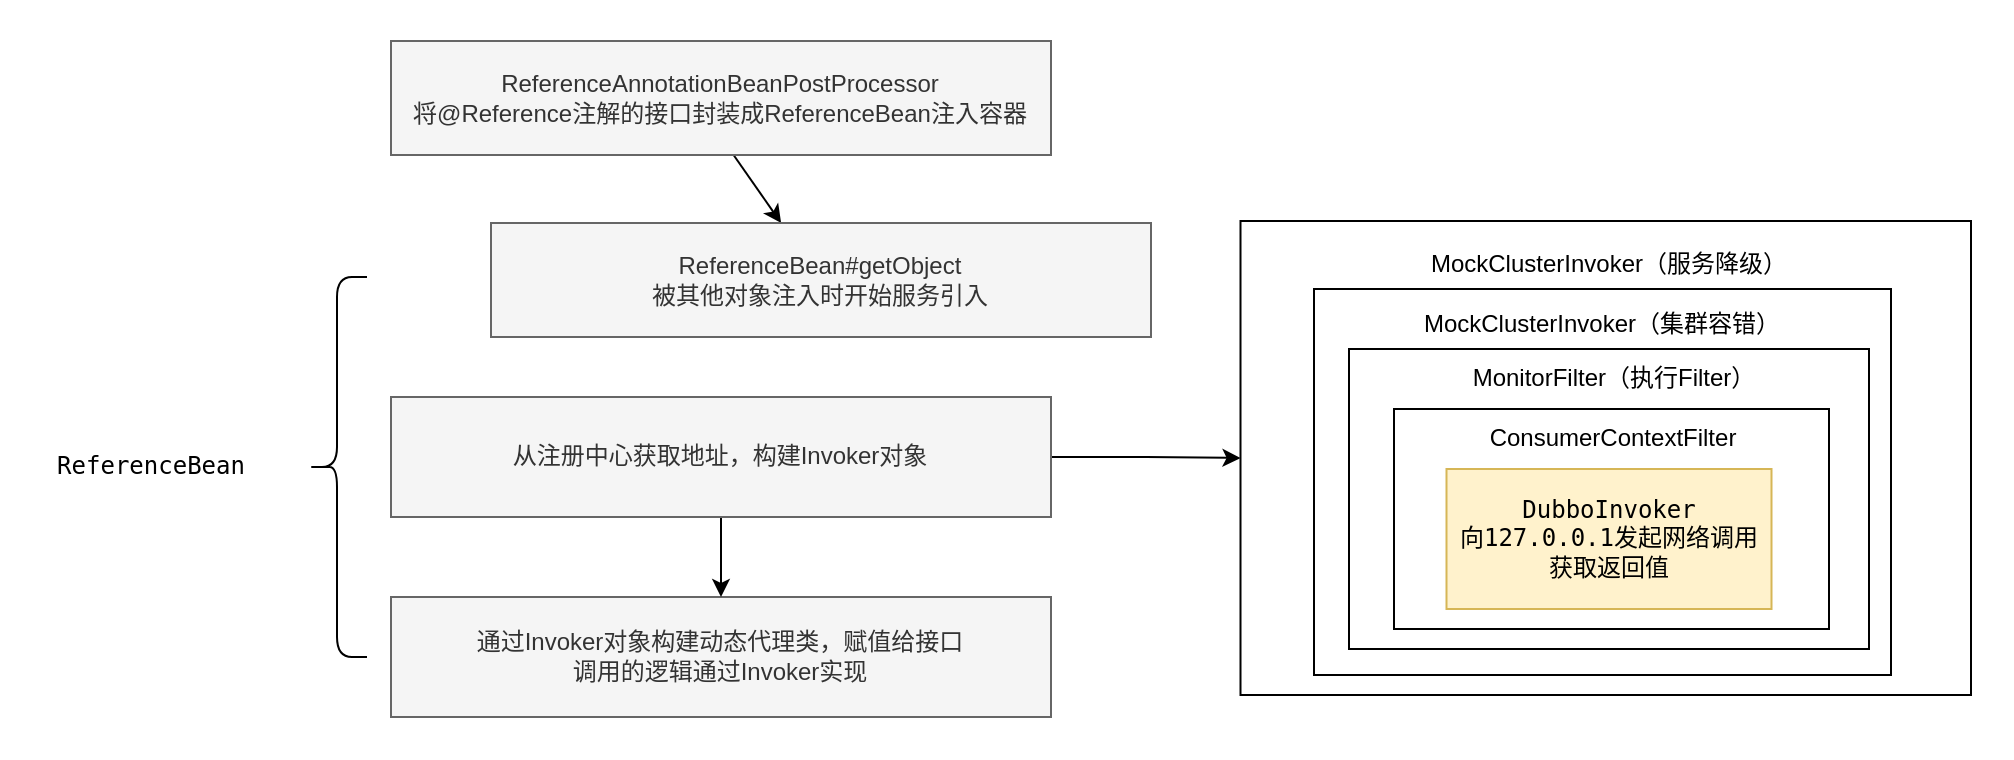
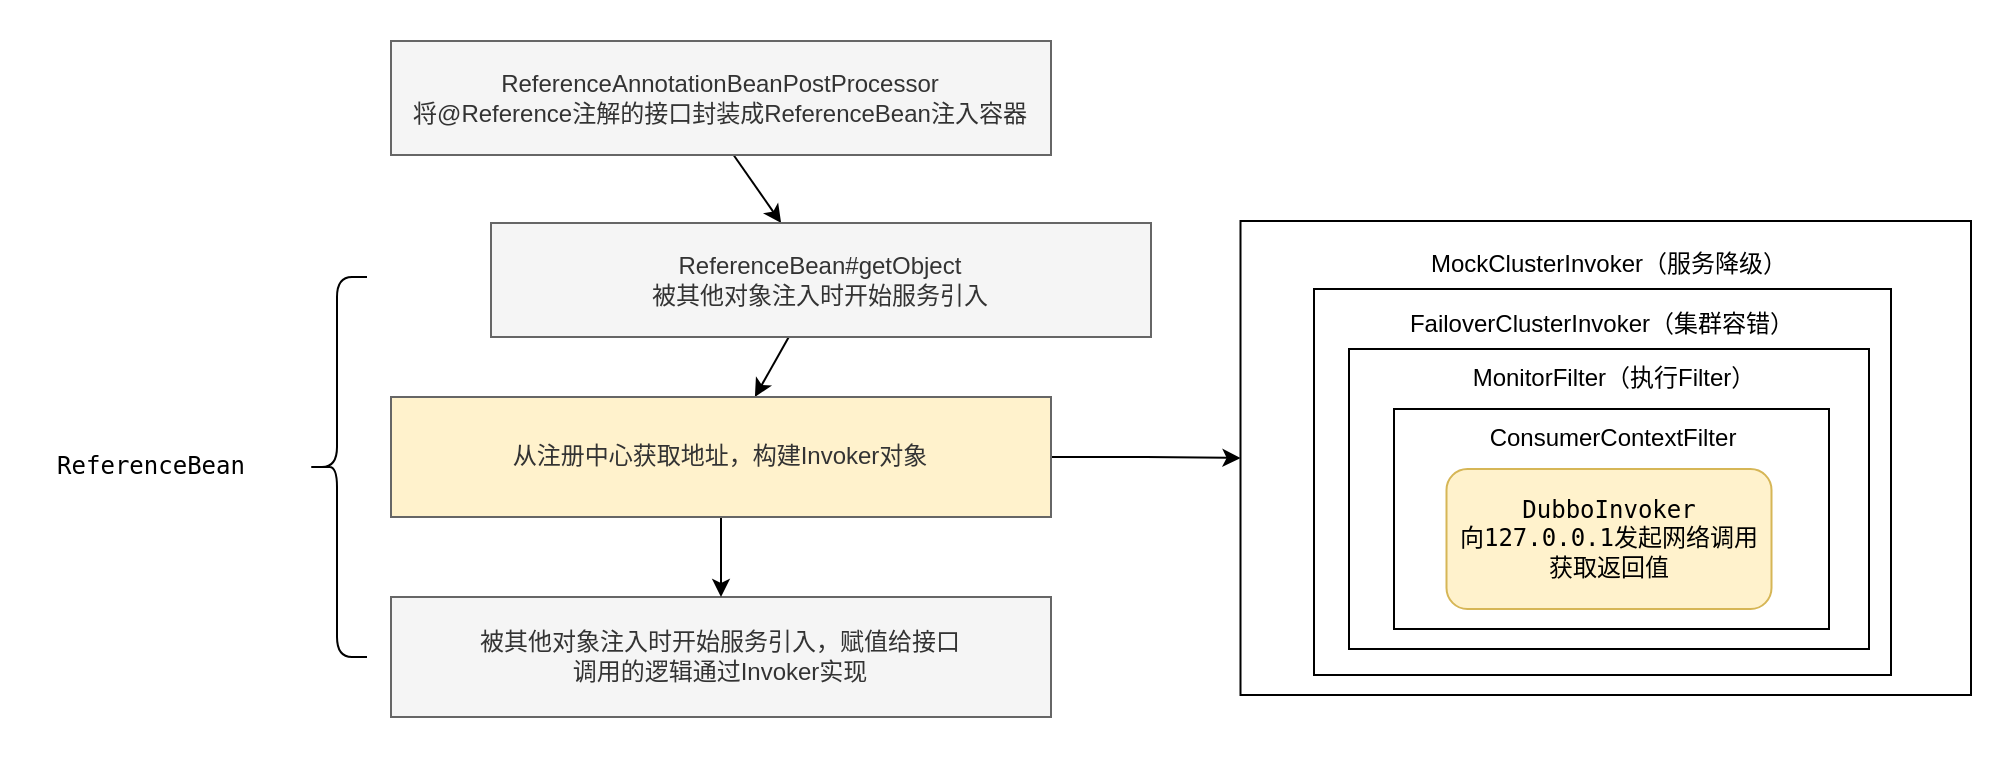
- <mxCell id="4" value="MockClusterInvoker（集群容错）" style="text;html=1;strokeColor=none;fillColor=none;align=center;verticalAlign=middle;whiteSpace=wrap;rounded=0;" parent="1" vertex="1"><mxGeometry x="696.5" y="147" width="207.5" height="30" as="geometry" /></mxCell>
+ <mxCell id="4" value="FailoverClusterInvoker（集群容错）" style="text;html=1;strokeColor=none;fillColor=none;align=center;verticalAlign=middle;whiteSpace=wrap;rounded=0;" parent="1" vertex="1"><mxGeometry x="696.5" y="147" width="207.5" height="30" as="geometry" /></mxCell>
+ <mxCell id="7" value="" style="edgeStyle=none;rounded=0;orthogonalLoop=1;jettySize=auto;html=1;fontFamily=Helvetica;" parent="1" source="8" target="12" edge="1"><mxGeometry relative="1" as="geometry" /></mxCell>
- <mxCell id="12" value="从注册中心获取地址，构建Invoker对象" style="rounded=0;whiteSpace=wrap;html=1;fontFamily=Helvetica;fillColor=#f5f5f5;strokeColor=#666666;fontColor=#333333;" parent="1" vertex="1"><mxGeometry x="195" y="198" width="330" height="60" as="geometry" /></mxCell>
+ <mxCell id="12" value="从注册中心获取地址，构建Invoker对象" style="rounded=0;whiteSpace=wrap;html=1;fontFamily=Helvetica;fillColor=#fff2cc;strokeColor=#666666;fontColor=#333333;" parent="1" vertex="1"><mxGeometry x="195" y="198" width="330" height="60" as="geometry" /></mxCell>
- <mxCell id="18" value="&lt;pre&gt;DubboInvoker&lt;br/&gt;向127.0.0.1发起网络调用&lt;br/&gt;获取返回值&lt;br&gt;&lt;/pre&gt;" style="rounded=0;whiteSpace=wrap;html=1;fillColor=#fff2cc;strokeColor=#d6b656;" parent="1" vertex="1"><mxGeometry x="722.75" y="234" width="162.5" height="70" as="geometry" /></mxCell>
+ <mxCell id="18" value="&lt;pre&gt;DubboInvoker&lt;br/&gt;向127.0.0.1发起网络调用&lt;br/&gt;获取返回值&lt;br&gt;&lt;/pre&gt;" style="whiteSpace=wrap;html=1;fillColor=#fff2cc;strokeColor=#d6b656;rounded=1;" parent="1" vertex="1"><mxGeometry x="722.75" y="234" width="162.5" height="70" as="geometry" /></mxCell>
- <mxCell id="9" value="通过Invoker对象构建动态代理类，赋值给接口&lt;br&gt;调用的逻辑通过Invoker实现" style="rounded=0;whiteSpace=wrap;html=1;fontFamily=Helvetica;fillColor=#f5f5f5;strokeColor=#666666;fontColor=#333333;" parent="1" vertex="1"><mxGeometry x="195" y="298" width="330" height="60" as="geometry" /></mxCell>
+ <mxCell id="9" value="被其他对象注入时开始服务引入，赋值给接口&lt;br&gt;调用的逻辑通过Invoker实现" style="rounded=0;whiteSpace=wrap;html=1;fontFamily=Helvetica;fillColor=#f5f5f5;strokeColor=#666666;fontColor=#333333;" parent="1" vertex="1"><mxGeometry x="195" y="298" width="330" height="60" as="geometry" /></mxCell>
